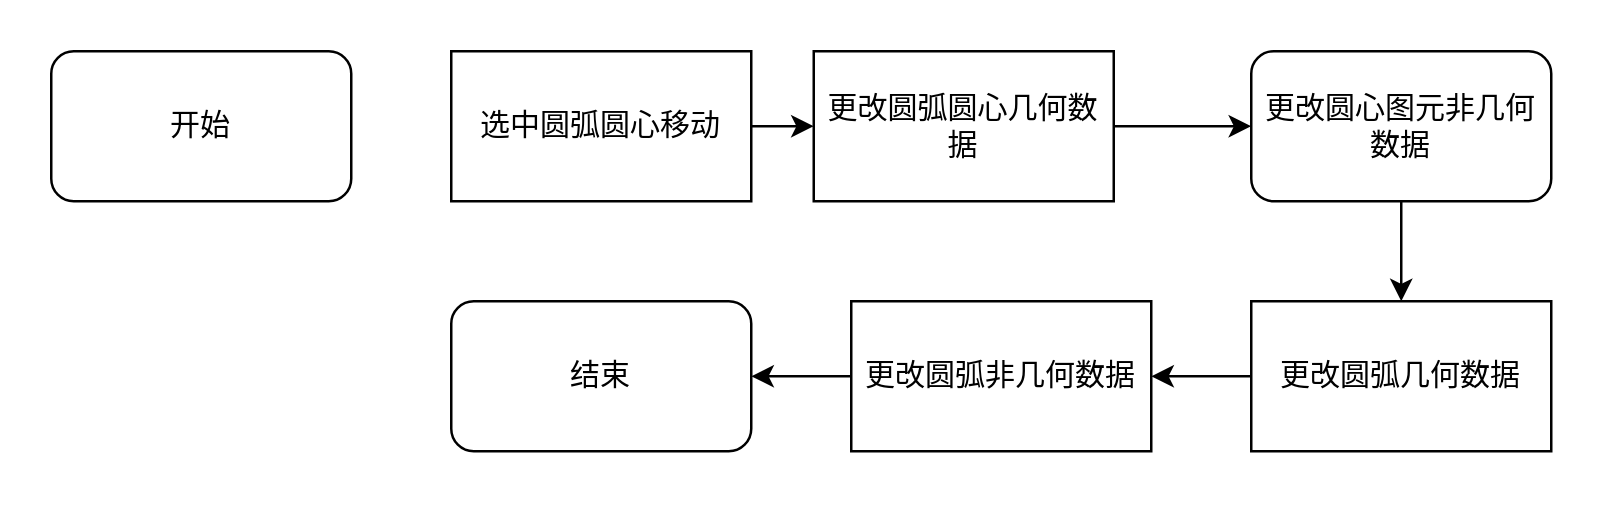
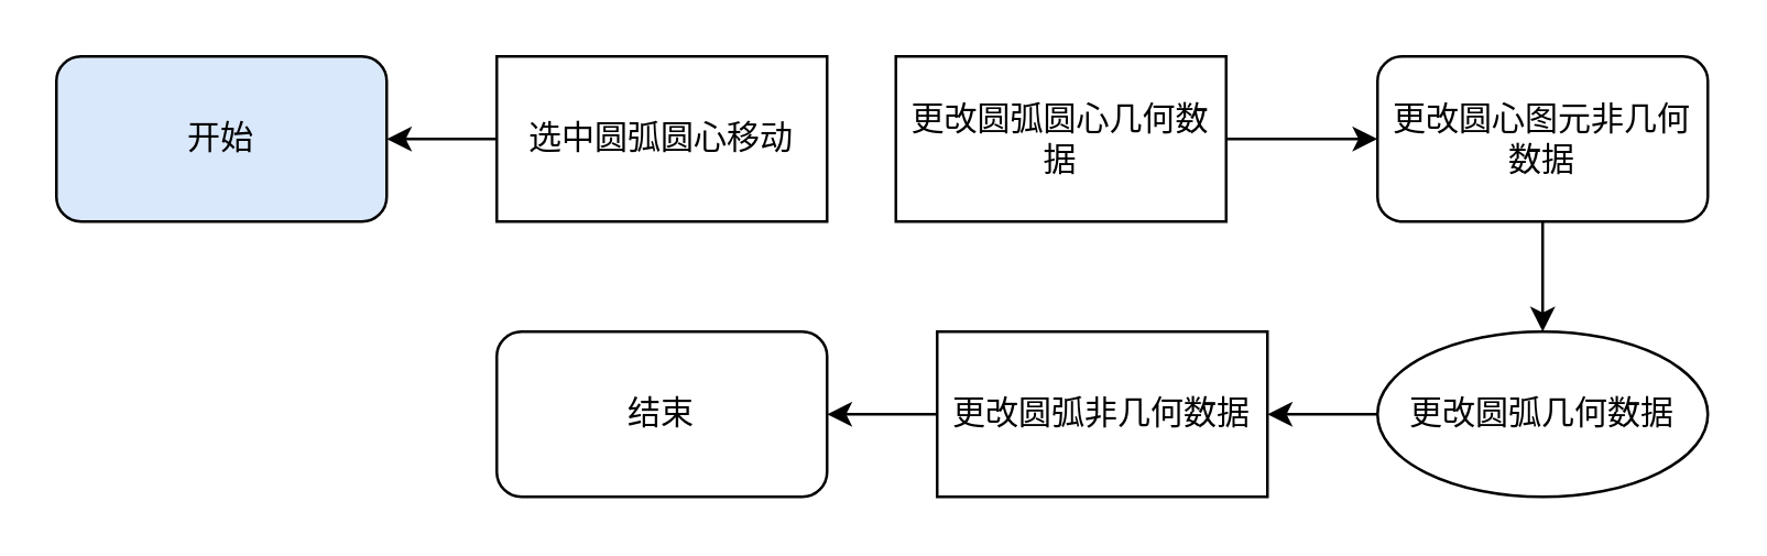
- <mxCell id="2" value="开始" style="rounded=1;whiteSpace=wrap;html=1;" vertex="1" parent="1"><mxGeometry y="20" width="120" height="60" as="geometry" x="20" /></mxCell>
+ <mxCell id="2" value="开始" style="rounded=1;whiteSpace=wrap;html=1;fillColor=#dae8fc;" vertex="1" parent="1"><mxGeometry y="20" width="120" height="60" as="geometry" x="20" /></mxCell>
- <mxCell id="3" value="" style="edgeStyle=orthogonalEdgeStyle;rounded=0;orthogonalLoop=1;jettySize=auto;html=1;" edge="1" parent="1" source="4" target="6"><mxGeometry relative="1" as="geometry" /></mxCell>
+ <mxCell id="3" value="" style="edgeStyle=orthogonalEdgeStyle;rounded=0;orthogonalLoop=1;jettySize=auto;html=1;" edge="1" parent="1" source="4" target="2"><mxGeometry relative="1" as="geometry" /></mxCell>
- <mxCell id="10" value="更改圆弧几何数据" style="rounded=0;whiteSpace=wrap;html=1;" vertex="1" parent="1"><mxGeometry x="500" y="120" width="120" height="60" as="geometry" /></mxCell>
+ <mxCell id="10" value="更改圆弧几何数据" style="ellipse;whiteSpace=wrap;html=1;" vertex="1" parent="1"><mxGeometry x="500" y="120" width="120" height="60" as="geometry" /></mxCell>
